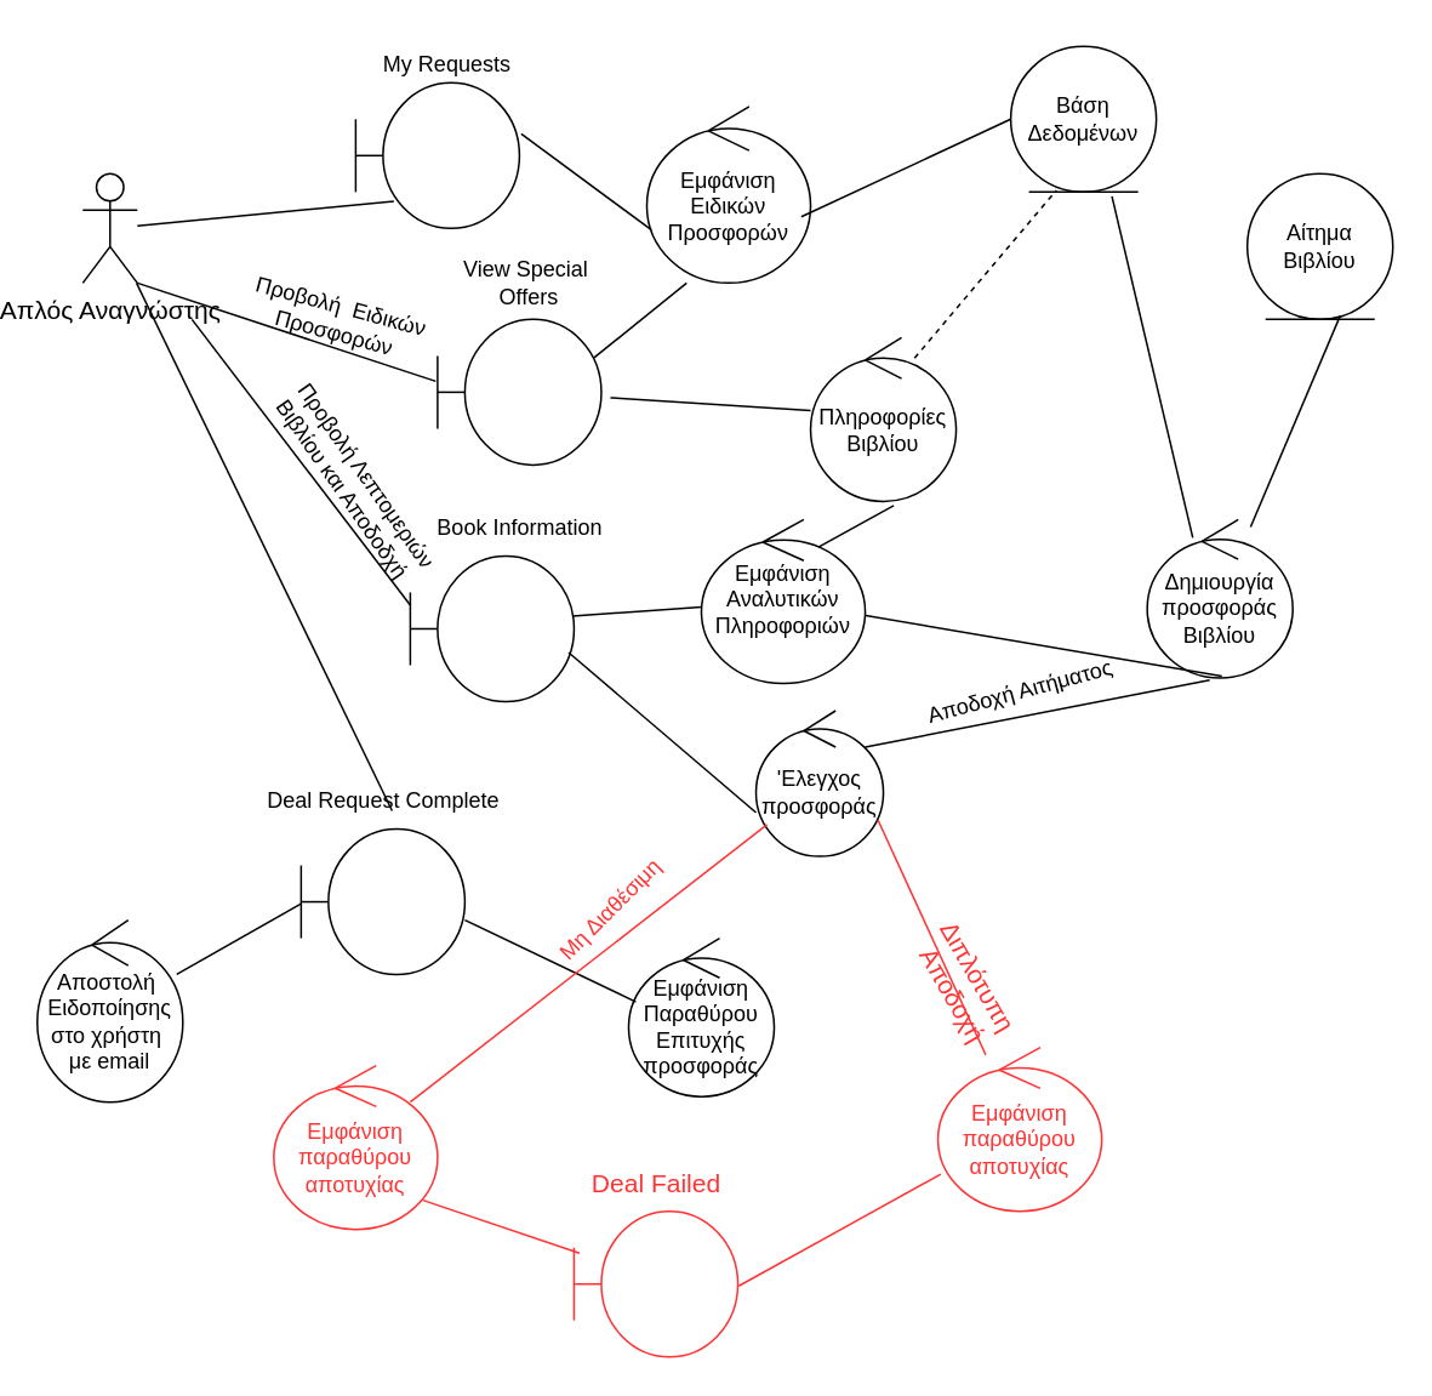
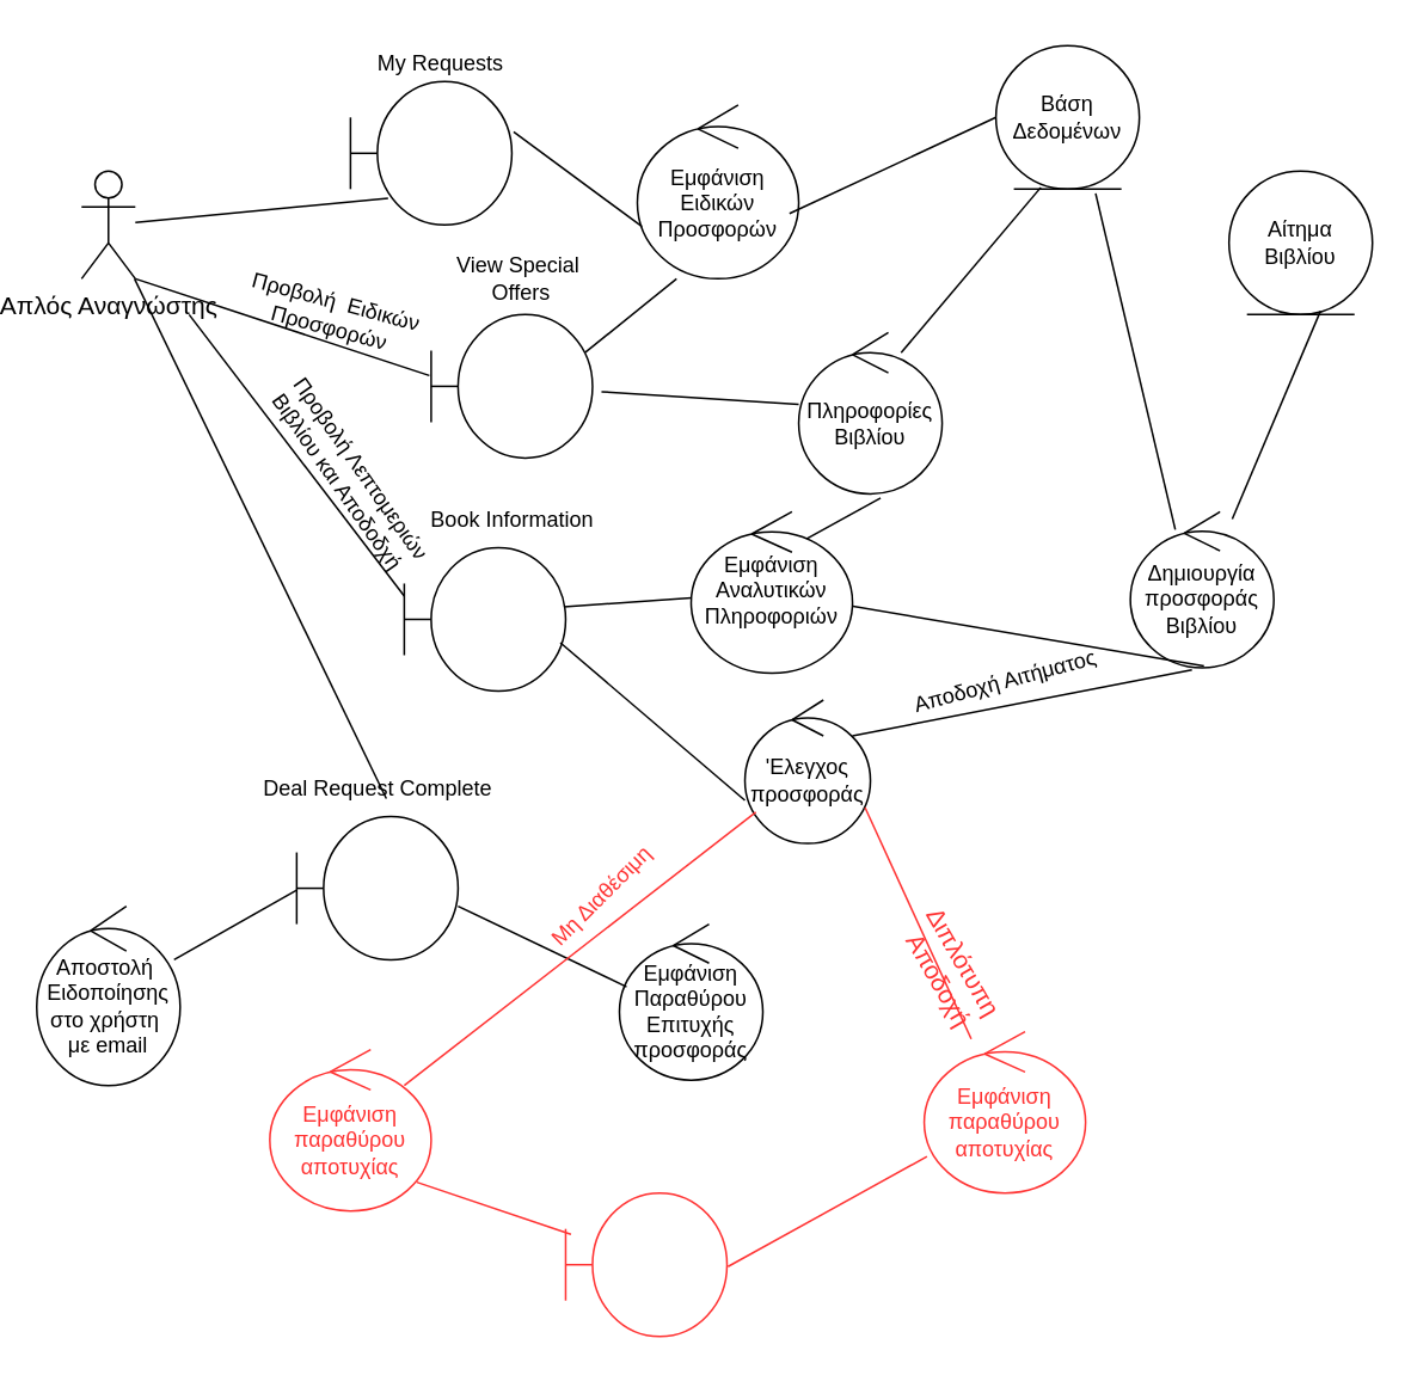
- <mxCell id="17" value="" style="endArrow=none;html=1;rounded=0;entryX=0.313;entryY=0.988;entryDx=0;entryDy=0;entryPerimeter=0;exitX=0.714;exitY=0.125;exitDx=0;exitDy=0;exitPerimeter=0;dashed=1;" parent="1" source="16" target="4" edge="1"><mxGeometry relative="1" as="geometry"><mxPoint x="505" y="195" as="sourcePoint" /><mxPoint x="629" y="155" as="targetPoint" /></mxGeometry></mxCell>
+ <mxCell id="17" value="" style="endArrow=none;html=1;rounded=0;entryX=0.313;entryY=0.988;entryDx=0;entryDy=0;entryPerimeter=0;exitX=0.714;exitY=0.125;exitDx=0;exitDy=0;exitPerimeter=0;" parent="1" source="16" target="4" edge="1"><mxGeometry relative="1" as="geometry"><mxPoint x="505" y="195" as="sourcePoint" /><mxPoint x="629" y="155" as="targetPoint" /></mxGeometry></mxCell>
- <mxCell id="46" value="Deal Failed" style="text;html=1;align=center;verticalAlign=middle;resizable=0;points=[];autosize=1;strokeColor=none;fillColor=none;fontSize=14;fontColor=#FF3333;" parent="1" vertex="1"><mxGeometry x="315" y="635" width="90" height="30" as="geometry" /></mxCell>
